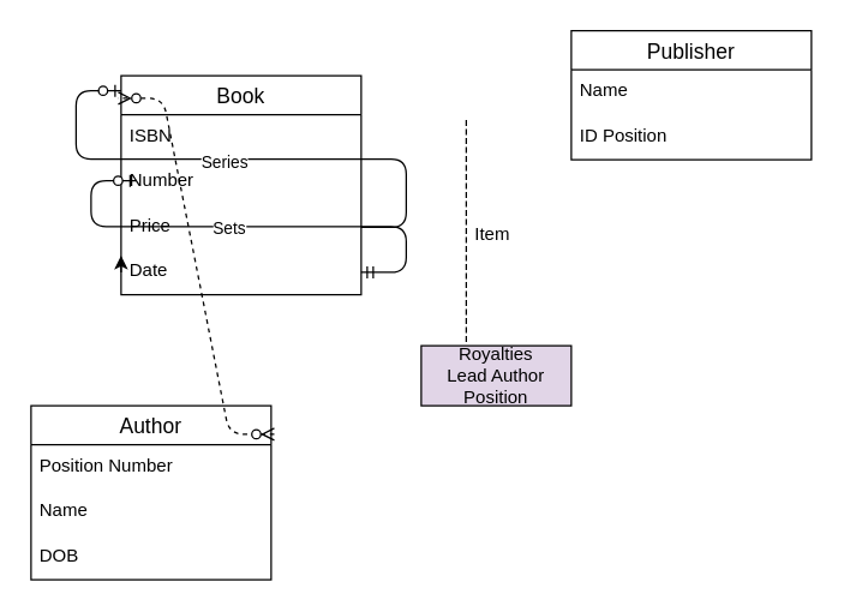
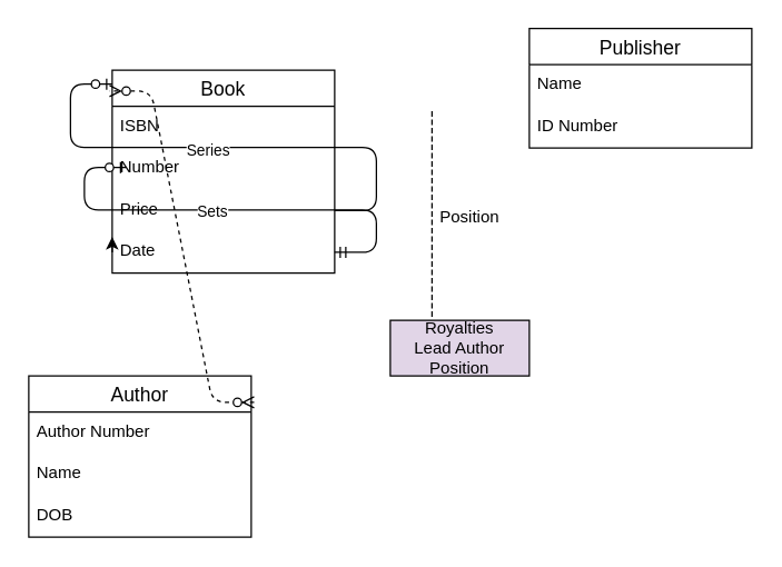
- <mxCell id="14" value="ID Position" style="text;strokeColor=none;fillColor=none;spacingLeft=4;spacingRight=4;overflow=hidden;rotatable=0;points=[[0,0.5],[1,0.5]];portConstraint=eastwest;fontSize=12;" parent="12" vertex="1"><mxGeometry y="56" width="160" height="30" as="geometry" /></mxCell>
+ <mxCell id="14" value="ID Number" style="text;strokeColor=none;fillColor=none;spacingLeft=4;spacingRight=4;overflow=hidden;rotatable=0;points=[[0,0.5],[1,0.5]];portConstraint=eastwest;fontSize=12;" parent="12" vertex="1"><mxGeometry y="56" width="160" height="30" as="geometry" /></mxCell>
- <mxCell id="17" value="Item" style="shape=partialRectangle;fillColor=none;align=left;verticalAlign=middle;strokeColor=none;spacingLeft=34;rotatable=0;points=[[0,0.5],[1,0.5]];portConstraint=eastwest;dropTarget=0;" parent="1" vertex="1"><mxGeometry x="280" y="80" width="90" height="150" as="geometry" /></mxCell>
+ <mxCell id="17" value="Position" style="shape=partialRectangle;fillColor=none;align=left;verticalAlign=middle;strokeColor=none;spacingLeft=34;rotatable=0;points=[[0,0.5],[1,0.5]];portConstraint=eastwest;dropTarget=0;" parent="1" vertex="1"><mxGeometry x="280" y="80" width="90" height="150" as="geometry" /></mxCell>
- <mxCell id="9" value="Position Number" style="text;strokeColor=none;fillColor=none;spacingLeft=4;spacingRight=4;overflow=hidden;rotatable=0;points=[[0,0.5],[1,0.5]];portConstraint=eastwest;fontSize=12;" parent="8" vertex="1"><mxGeometry y="26" width="160" height="30" as="geometry" /></mxCell>
+ <mxCell id="9" value="Author Number" style="text;strokeColor=none;fillColor=none;spacingLeft=4;spacingRight=4;overflow=hidden;rotatable=0;points=[[0,0.5],[1,0.5]];portConstraint=eastwest;fontSize=12;" parent="8" vertex="1"><mxGeometry y="26" width="160" height="30" as="geometry" /></mxCell>
